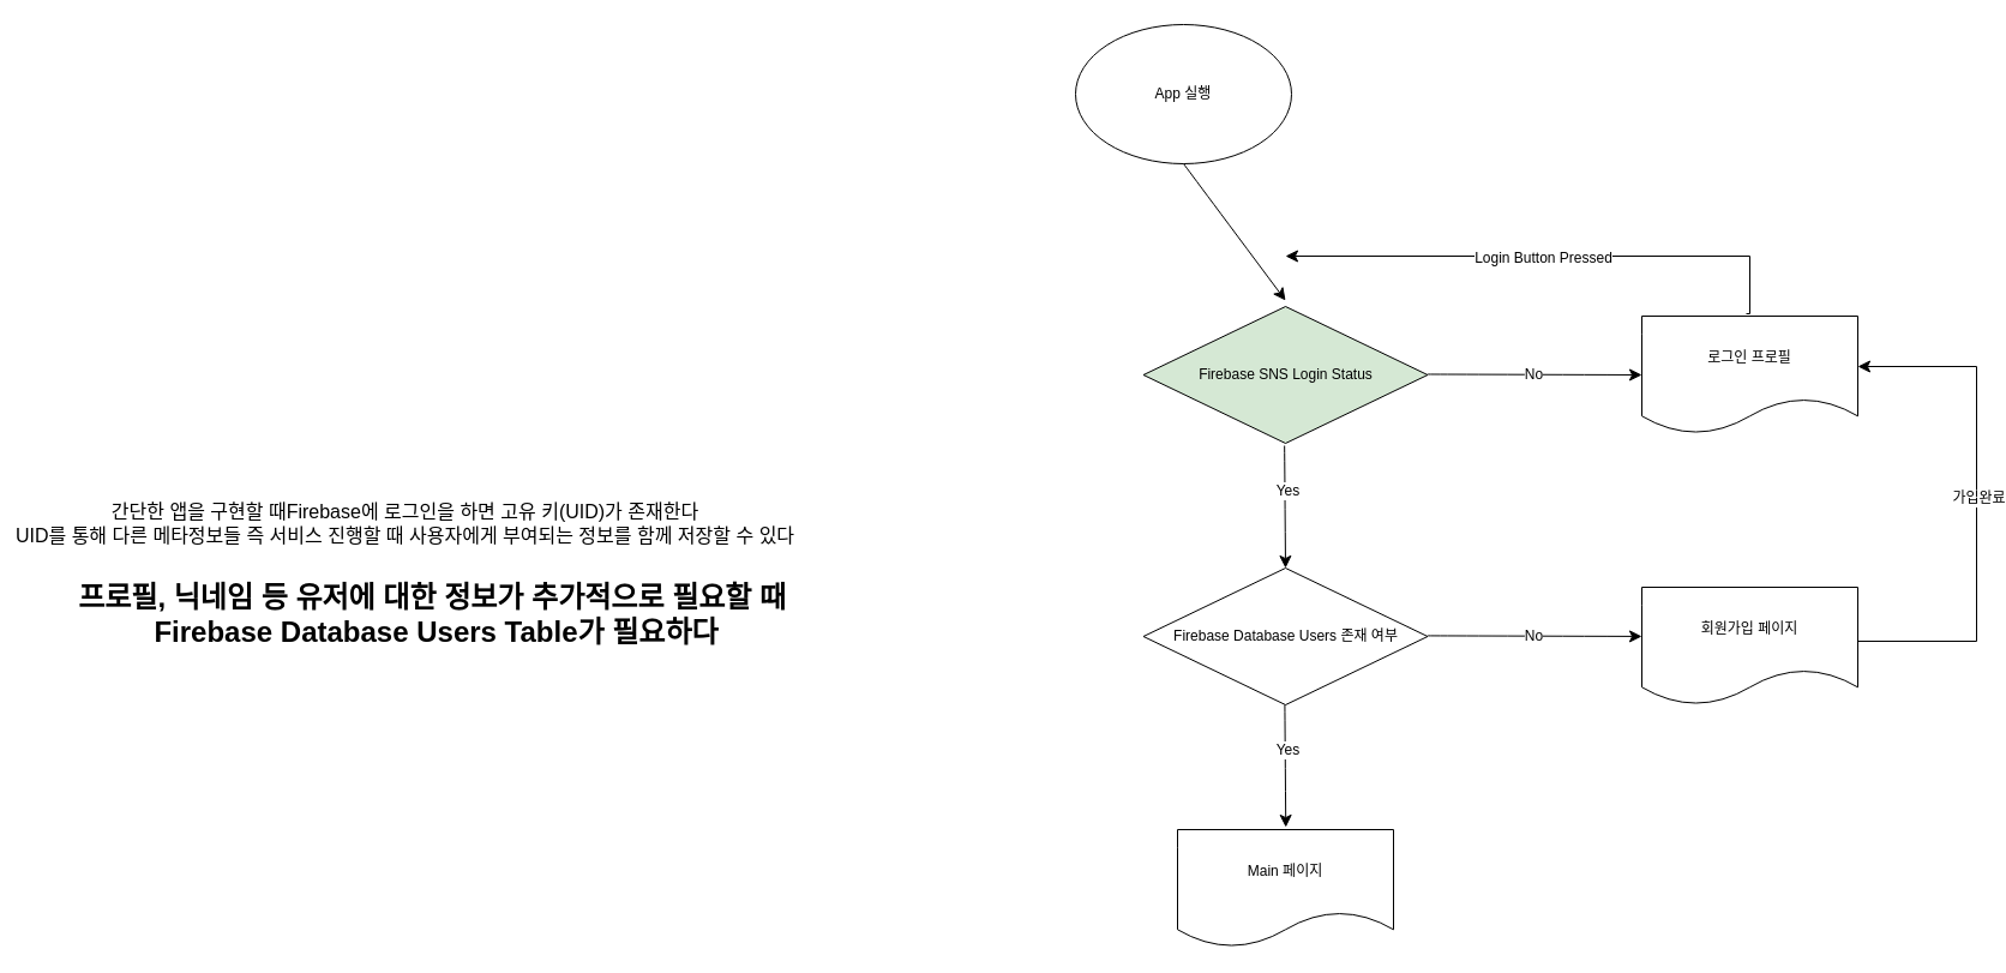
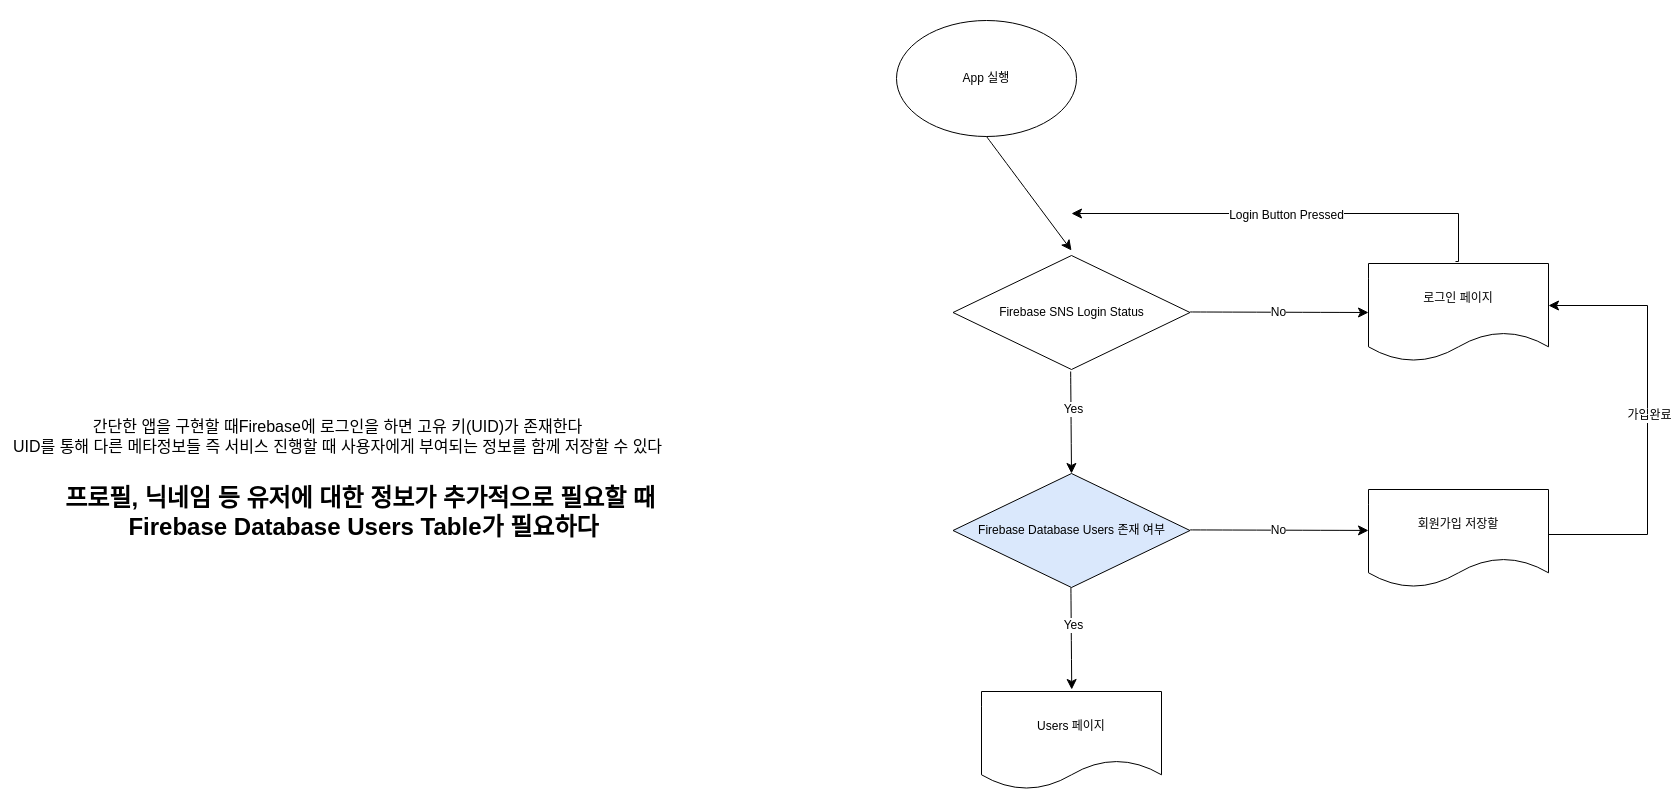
- <mxCell id="5" value="로그인 프로필" style="shape=document;whiteSpace=wrap;html=1;boundedLbl=1;" vertex="1" parent="1"><mxGeometry x="1368" y="263" width="180" height="98" as="geometry" /></mxCell>
+ <mxCell id="5" value="로그인 페이지" style="shape=document;whiteSpace=wrap;html=1;boundedLbl=1;" vertex="1" parent="1"><mxGeometry x="1368" y="263" width="180" height="98" as="geometry" /></mxCell>
- <mxCell id="11" value="Firebase SNS Login Status" style="rhombus;whiteSpace=wrap;html=1;fillColor=#d5e8d4;" vertex="1" parent="1"><mxGeometry x="952.5" y="255" width="237" height="114" as="geometry" /></mxCell>
+ <mxCell id="11" value="Firebase SNS Login Status" style="rhombus;whiteSpace=wrap;html=1;" vertex="1" parent="1"><mxGeometry x="952.5" y="255" width="237" height="114" as="geometry" /></mxCell>
- <mxCell id="13" value="회원가입 페이지" style="shape=document;whiteSpace=wrap;html=1;boundedLbl=1;" vertex="1" parent="1"><mxGeometry x="1368" y="489" width="180" height="98" as="geometry" /></mxCell>
+ <mxCell id="13" value="회원가입 저장할" style="shape=document;whiteSpace=wrap;html=1;boundedLbl=1;" vertex="1" parent="1"><mxGeometry x="1368" y="489" width="180" height="98" as="geometry" /></mxCell>
- <mxCell id="10" value="Firebase Database Users 존재 여부" style="rhombus;whiteSpace=wrap;html=1;" vertex="1" parent="1"><mxGeometry x="952.5" y="473" width="237" height="114" as="geometry" /></mxCell>
+ <mxCell id="10" value="Firebase Database Users 존재 여부" style="rhombus;whiteSpace=wrap;html=1;fillColor=#dae8fc;" vertex="1" parent="1"><mxGeometry x="952.5" y="473" width="237" height="114" as="geometry" /></mxCell>
- <mxCell id="18" value="Main 페이지" style="shape=document;whiteSpace=wrap;html=1;boundedLbl=1;" vertex="1" parent="1"><mxGeometry x="981" y="691" width="180" height="98" as="geometry" /></mxCell>
+ <mxCell id="18" value="Users 페이지" style="shape=document;whiteSpace=wrap;html=1;boundedLbl=1;" vertex="1" parent="1"><mxGeometry x="981" y="691" width="180" height="98" as="geometry" /></mxCell>
